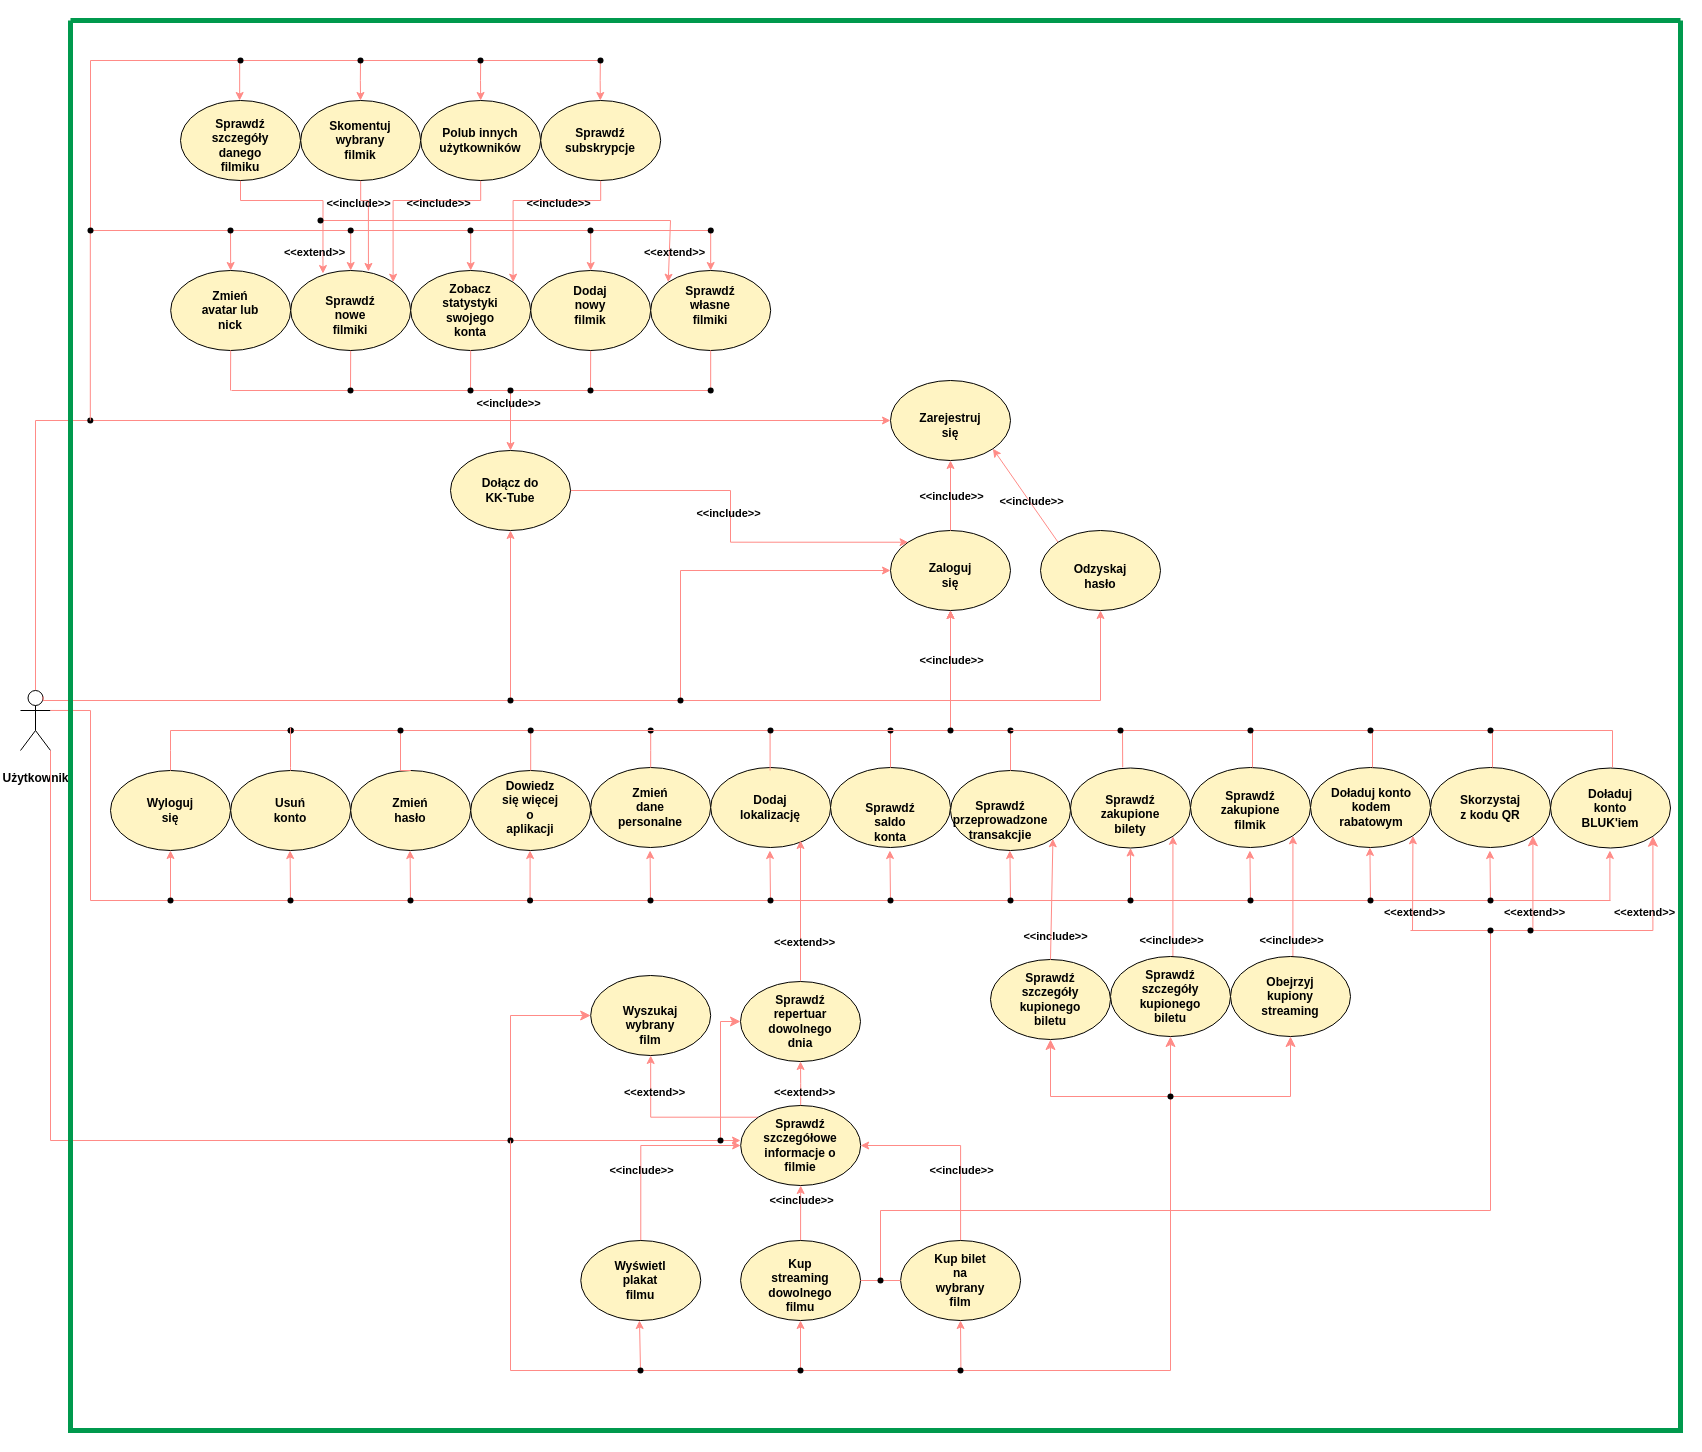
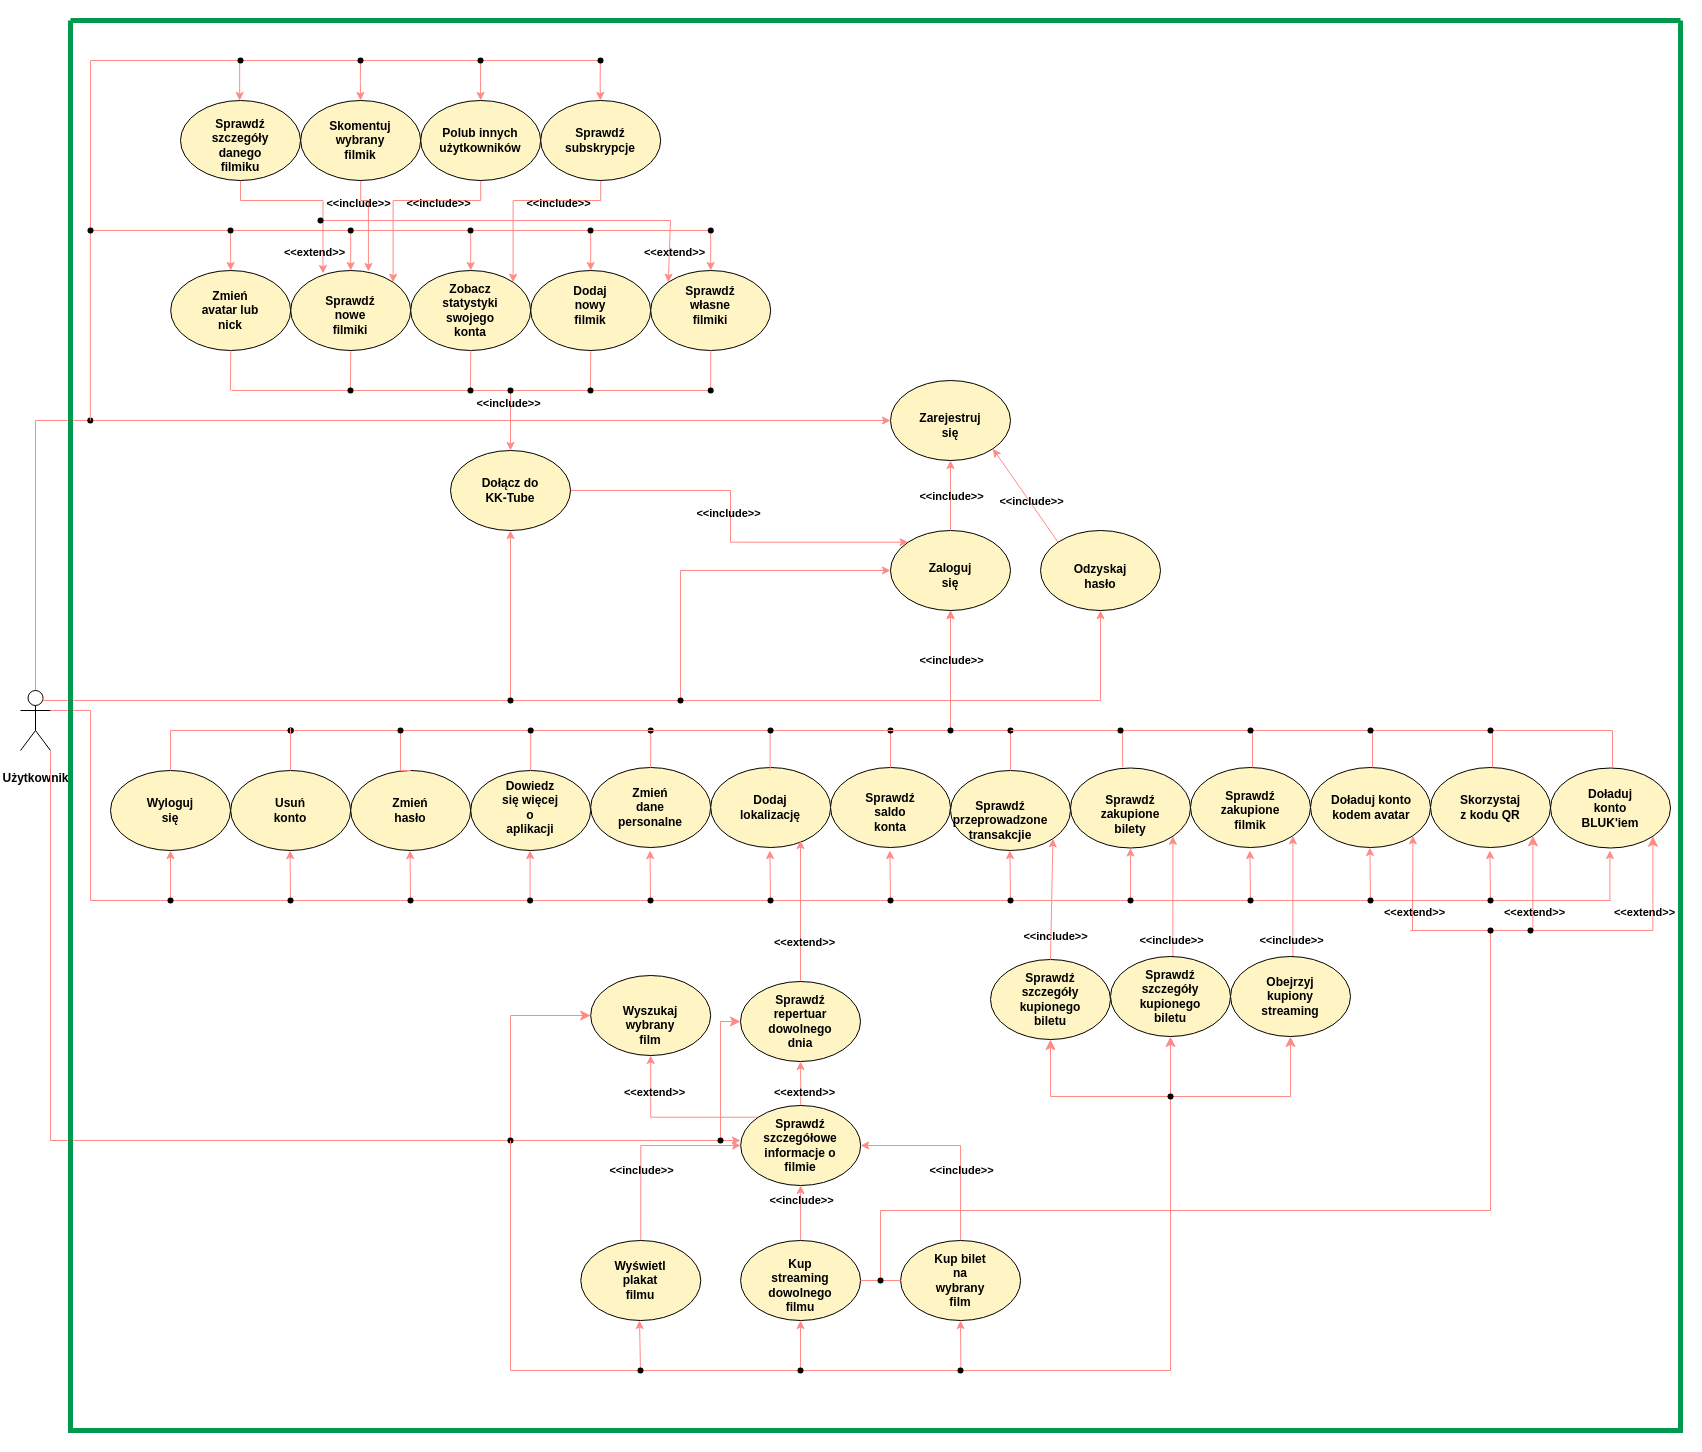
- <mxCell id="53" value="Doładuj konto kodem rabatowym" style="text;html=1;strokeColor=none;fillColor=none;align=center;verticalAlign=middle;whiteSpace=wrap;rounded=0;labelBackgroundColor=none;fontStyle=1" parent="1" vertex="1"><mxGeometry x="1328" y="792" width="86" height="30" as="geometry" /></mxCell>
+ <mxCell id="53" value="Doładuj konto kodem avatar" style="text;html=1;strokeColor=none;fillColor=none;align=center;verticalAlign=middle;whiteSpace=wrap;rounded=0;labelBackgroundColor=none;fontStyle=1" parent="1" vertex="1"><mxGeometry x="1328" y="792" width="86" height="30" as="geometry" /></mxCell>
- <mxCell id="62" value="Sprawdź saldo konta" style="text;html=1;strokeColor=none;fillColor=none;align=center;verticalAlign=middle;whiteSpace=wrap;rounded=0;labelBackgroundColor=none;fontStyle=1" parent="1" vertex="1"><mxGeometry x="860" y="807" width="60" height="30" as="geometry" /></mxCell>
+ <mxCell id="62" value="Sprawdź saldo konta" style="text;html=1;strokeColor=none;fillColor=none;align=center;verticalAlign=middle;whiteSpace=wrap;rounded=0;labelBackgroundColor=none;fontStyle=1" parent="1" vertex="1"><mxGeometry x="860" y="797" width="60" height="30" as="geometry" /></mxCell>
